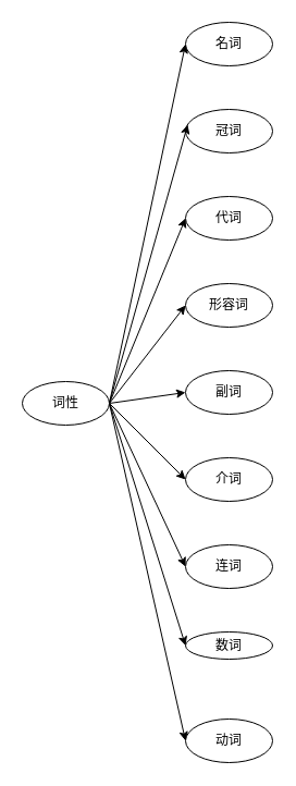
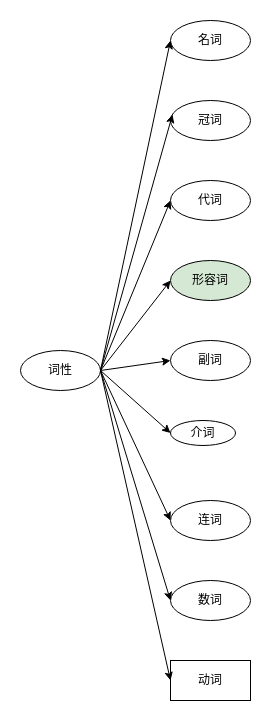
- <mxCell id="6" value="形容词" style="ellipse;whiteSpace=wrap;html=1;" parent="1" vertex="1"><mxGeometry x="170" y="260" width="80" height="40" as="geometry" /></mxCell>
+ <mxCell id="6" value="形容词" style="ellipse;whiteSpace=wrap;html=1;fillColor=#d5e8d4;" parent="1" vertex="1"><mxGeometry x="170" y="260" width="80" height="40" as="geometry" /></mxCell>
- <mxCell id="8" value="介词" style="ellipse;whiteSpace=wrap;html=1;" parent="1" vertex="1"><mxGeometry x="170" y="420" width="80" height="40" as="geometry" /></mxCell>
+ <mxCell id="8" value="介词" style="ellipse;whiteSpace=wrap;html=1;" parent="1" vertex="1"><mxGeometry x="170" y="420" width="65" height="25" as="geometry" /></mxCell>
- <mxCell id="10" value="数词" style="ellipse;whiteSpace=wrap;html=1;" parent="1" vertex="1"><mxGeometry x="170" y="580" width="80" height="25" as="geometry" /></mxCell>
+ <mxCell id="10" value="数词" style="ellipse;whiteSpace=wrap;html=1;" parent="1" vertex="1"><mxGeometry x="170" y="580" width="80" height="40" as="geometry" /></mxCell>
- <mxCell id="11" value="动词" style="ellipse;whiteSpace=wrap;html=1;" parent="1" vertex="1"><mxGeometry x="170" y="660" width="80" height="40" as="geometry" /></mxCell>
+ <mxCell id="11" value="动词" style="whiteSpace=wrap;html=1;rounded=0;" parent="1" vertex="1"><mxGeometry x="170" y="660" width="80" height="40" as="geometry" /></mxCell>
